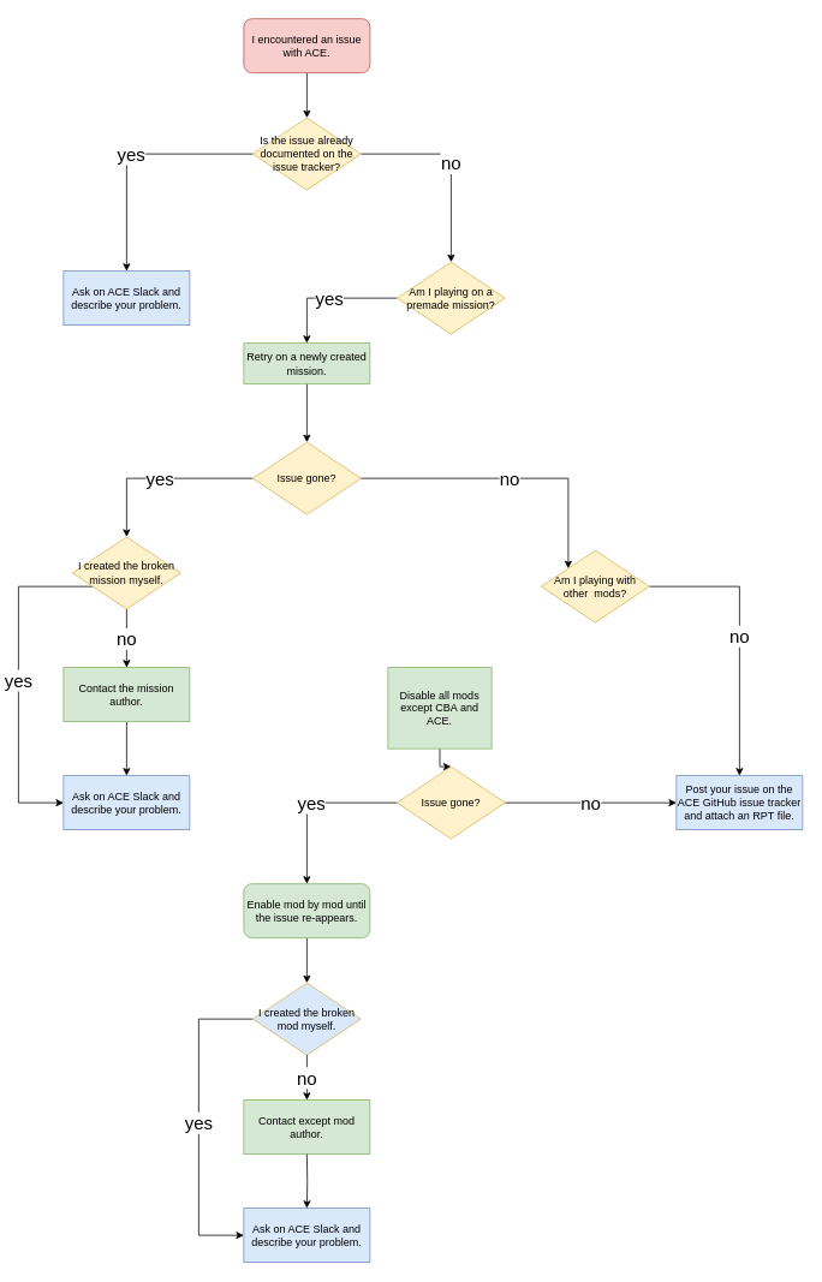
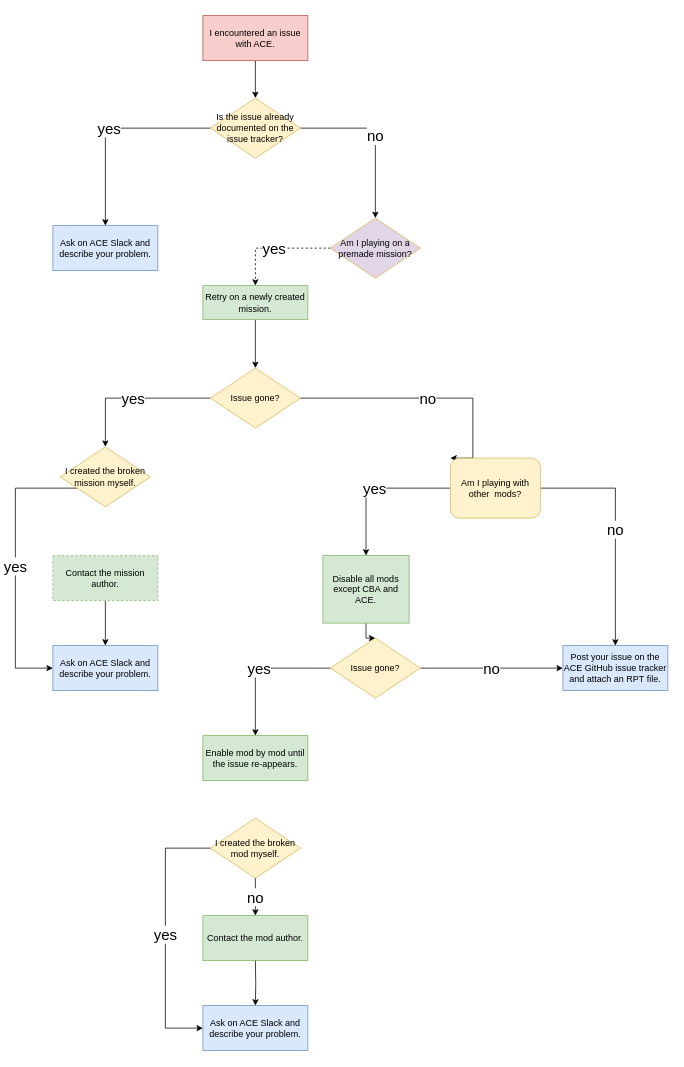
- <mxCell id="3" value="I encountered an issue with ACE." style="whiteSpace=wrap;html=1;fillColor=#f8cecc;strokeColor=#b85450;rounded=1;" parent="1" vertex="1"><mxGeometry x="270" y="20" width="140" height="60" as="geometry" /></mxCell>
+ <mxCell id="3" value="I encountered an issue with ACE." style="rounded=0;whiteSpace=wrap;html=1;fillColor=#f8cecc;strokeColor=#b85450;" parent="1" vertex="1"><mxGeometry x="270" y="20" width="140" height="60" as="geometry" /></mxCell>
- <mxCell id="4" value="yes" style="edgeStyle=orthogonalEdgeStyle;rounded=0;orthogonalLoop=1;jettySize=auto;html=1;entryX=0.5;entryY=0;entryDx=0;entryDy=0;fontSize=20;" parent="1" source="5" target="7" edge="1"><mxGeometry relative="1" as="geometry" /></mxCell>
+ <mxCell id="4" value="yes" style="edgeStyle=orthogonalEdgeStyle;rounded=0;orthogonalLoop=1;jettySize=auto;html=1;entryX=0.5;entryY=0;entryDx=0;entryDy=0;fontSize=20;dashed=1;" parent="1" source="5" target="7" edge="1"><mxGeometry relative="1" as="geometry" /></mxCell>
- <mxCell id="5" value="Am I playing on a premade mission?" style="rhombus;whiteSpace=wrap;html=1;fillColor=#fff2cc;strokeColor=#d6b656;" parent="1" vertex="1"><mxGeometry x="440" y="290" width="120" height="80" as="geometry" /></mxCell>
+ <mxCell id="5" value="Am I playing on a premade mission?" style="rhombus;whiteSpace=wrap;html=1;fillColor=#e1d5e7;strokeColor=#d6b656;" parent="1" vertex="1"><mxGeometry x="440" y="290" width="120" height="80" as="geometry" /></mxCell>
+ <mxCell id="18" value="yes" style="edgeStyle=orthogonalEdgeStyle;rounded=0;jumpSize=6;orthogonalLoop=1;jettySize=auto;html=1;fontSize=20;" parent="1" source="19" target="21" edge="1"><mxGeometry relative="1" as="geometry" /></mxCell>
- <mxCell id="19" value="Am I playing with other&amp;nbsp; mods?" style="rhombus;whiteSpace=wrap;html=1;fillColor=#fff2cc;strokeColor=#d6b656;" parent="1" vertex="1"><mxGeometry x="600" y="610" width="120" height="80" as="geometry" /></mxCell>
+ <mxCell id="19" value="Am I playing with other&amp;nbsp; mods?" style="whiteSpace=wrap;html=1;fillColor=#fff2cc;strokeColor=#d6b656;rounded=1;" parent="1" vertex="1"><mxGeometry x="600" y="610" width="120" height="80" as="geometry" /></mxCell>
- <mxCell id="11" value="no" style="edgeStyle=orthogonalEdgeStyle;rounded=0;jumpSize=6;orthogonalLoop=1;jettySize=auto;html=1;entryX=0.5;entryY=0;entryDx=0;entryDy=0;fontSize=20;" parent="1" source="13" target="16" edge="1"><mxGeometry relative="1" as="geometry" /></mxCell>
- <mxCell id="16" value="Contact the mission author." style="rounded=0;whiteSpace=wrap;html=1;fillColor=#d5e8d4;strokeColor=#82b366;" parent="1" vertex="1"><mxGeometry x="70" y="740" width="140" height="60" as="geometry" /></mxCell>
+ <mxCell id="16" value="Contact the mission author." style="rounded=0;whiteSpace=wrap;html=1;fillColor=#d5e8d4;strokeColor=#82b366;dashed=1;" parent="1" vertex="1"><mxGeometry x="70" y="740" width="140" height="60" as="geometry" /></mxCell>
- <mxCell id="27" value="Enable mod by mod until the issue re-appears." style="whiteSpace=wrap;html=1;fillColor=#d5e8d4;strokeColor=#82b366;rounded=1;" parent="1" vertex="1"><mxGeometry x="270" y="980" width="140" height="60" as="geometry" /></mxCell>
+ <mxCell id="27" value="Enable mod by mod until the issue re-appears." style="rounded=0;whiteSpace=wrap;html=1;fillColor=#d5e8d4;strokeColor=#82b366;" parent="1" vertex="1"><mxGeometry x="270" y="980" width="140" height="60" as="geometry" /></mxCell>
- <mxCell id="26" style="edgeStyle=orthogonalEdgeStyle;rounded=0;jumpSize=6;orthogonalLoop=1;jettySize=auto;html=1;entryX=0.5;entryY=0;entryDx=0;entryDy=0;fontSize=20;" parent="1" source="27" target="28" edge="1"><mxGeometry relative="1" as="geometry" /></mxCell>
- <mxCell id="28" value="I created the broken mod myself." style="rhombus;whiteSpace=wrap;html=1;fillColor=#dae8fc;strokeColor=#d6b656;" parent="1" vertex="1"><mxGeometry x="280" y="1090" width="120" height="80" as="geometry" /></mxCell>
+ <mxCell id="28" value="I created the broken mod myself." style="rhombus;whiteSpace=wrap;html=1;fillColor=#fff2cc;strokeColor=#d6b656;" parent="1" vertex="1"><mxGeometry x="280" y="1090" width="120" height="80" as="geometry" /></mxCell>
- <mxCell id="32" value="Contact except mod author." style="rounded=0;whiteSpace=wrap;html=1;fillColor=#d5e8d4;strokeColor=#82b366;" parent="1" vertex="1"><mxGeometry x="270" y="1220" width="140" height="60" as="geometry" /></mxCell>
+ <mxCell id="32" value="Contact the mod author." style="rounded=0;whiteSpace=wrap;html=1;fillColor=#d5e8d4;strokeColor=#82b366;" parent="1" vertex="1"><mxGeometry x="270" y="1220" width="140" height="60" as="geometry" /></mxCell>
